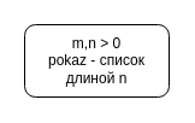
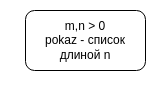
- <mxCell id="2" value="m,n &amp;gt; 0&lt;br&gt;pokaz - список длиной n" style="rounded=1;whiteSpace=wrap;html=1;" vertex="1" parent="1"><mxGeometry x="20" y="20" width="120" height="60" as="geometry" /></mxCell>
+ <mxCell id="2" value="m,n &amp;gt; 0&lt;br&gt;pokaz - список длиной n" style="rounded=1;whiteSpace=wrap;html=1;" vertex="1" parent="1"><mxGeometry x="25" y="10" width="120" height="60" as="geometry" /></mxCell>
